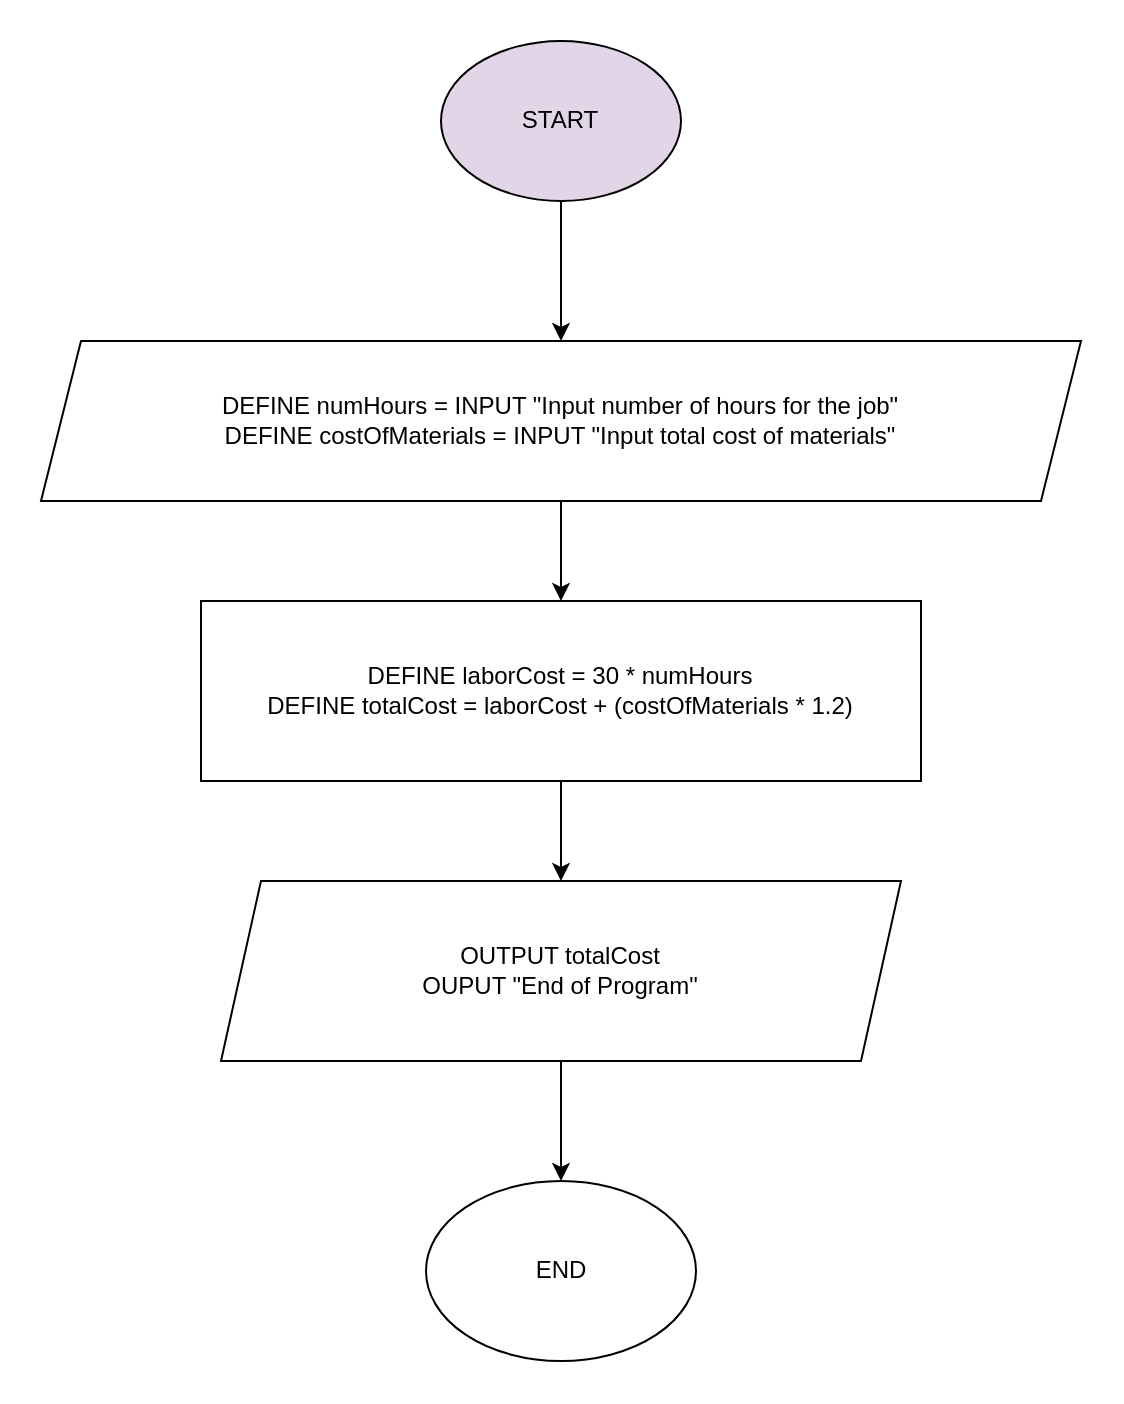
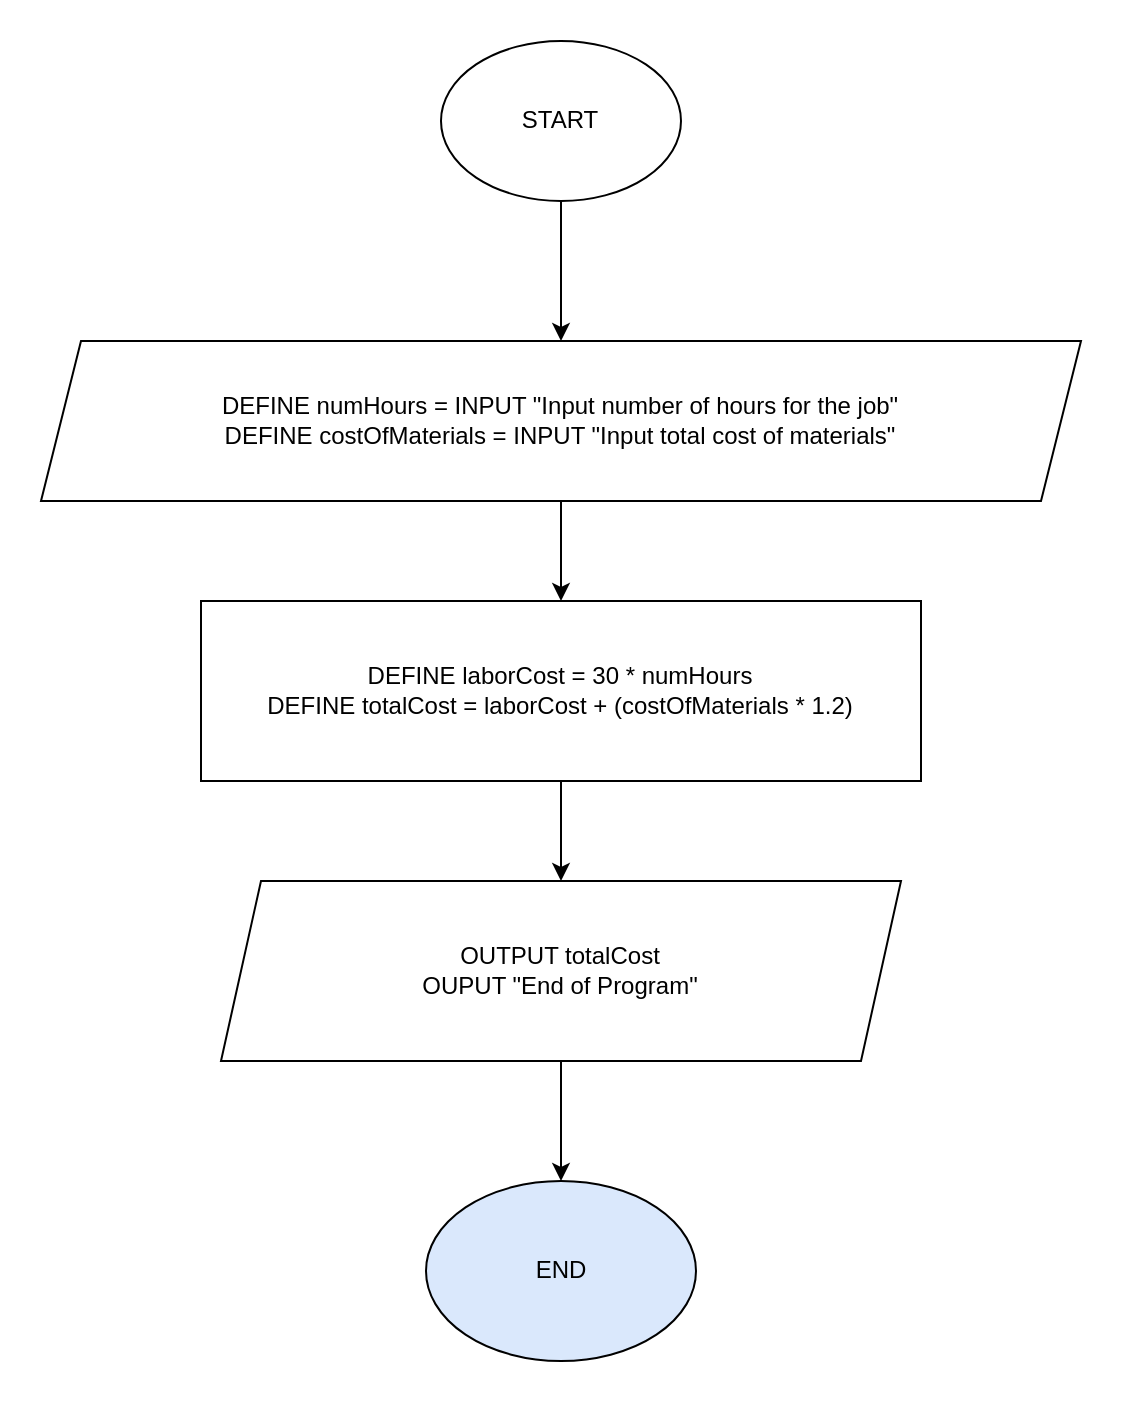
- <mxCell id="2" value="START" style="ellipse;whiteSpace=wrap;html=1;fillColor=#e1d5e7;" vertex="1" parent="1"><mxGeometry x="220" y="20" width="120" height="80" as="geometry" /></mxCell>
+ <mxCell id="2" value="START" style="ellipse;whiteSpace=wrap;html=1;" vertex="1" parent="1"><mxGeometry x="220" y="20" width="120" height="80" as="geometry" /></mxCell>
- <mxCell id="9" value="END" style="ellipse;whiteSpace=wrap;html=1;" vertex="1" parent="1"><mxGeometry x="212.5" y="590" width="135" height="90" as="geometry" /></mxCell>
+ <mxCell id="9" value="END" style="ellipse;whiteSpace=wrap;html=1;fillColor=#dae8fc;" vertex="1" parent="1"><mxGeometry x="212.5" y="590" width="135" height="90" as="geometry" /></mxCell>
